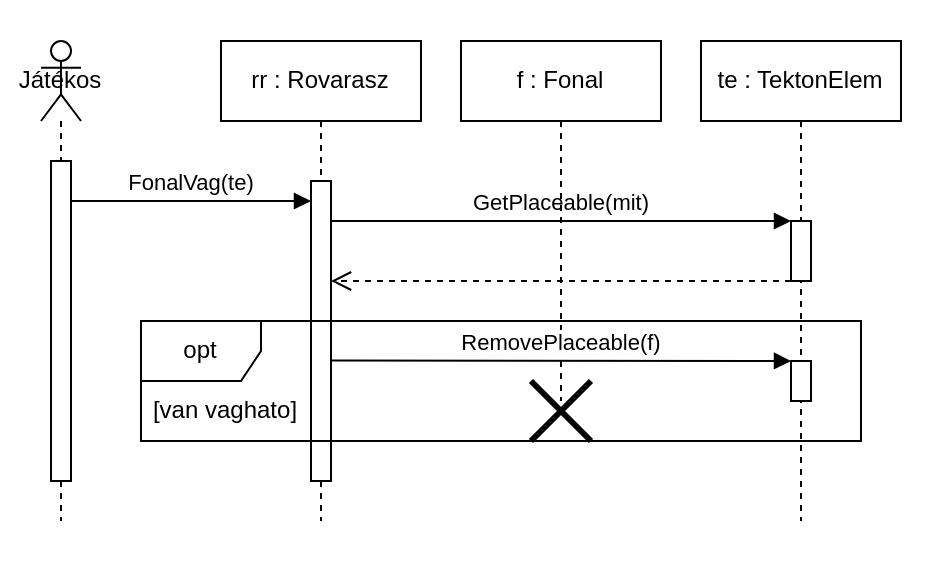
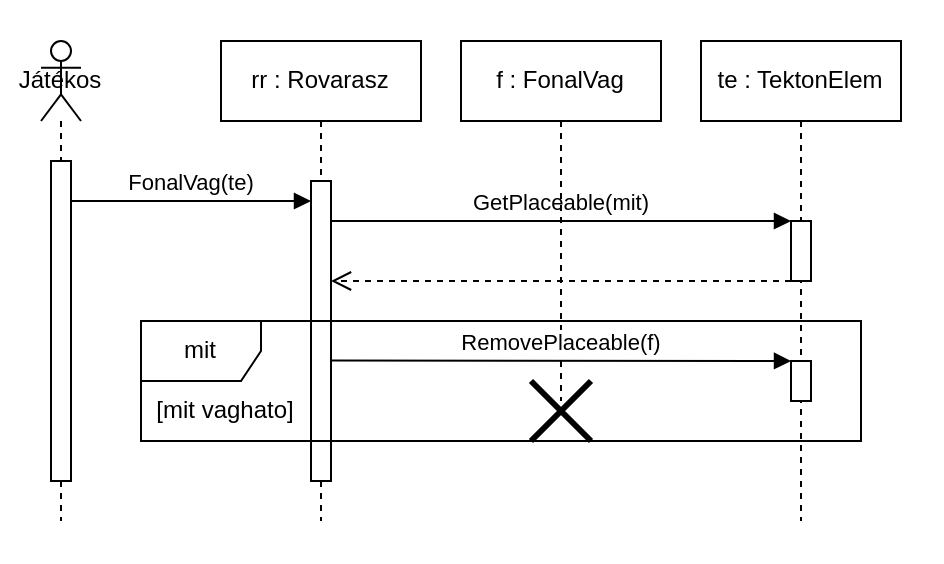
- <mxCell id="8" value="f : Fonal" style="shape=umlLifeline;perimeter=lifelinePerimeter;whiteSpace=wrap;html=1;container=1;dropTarget=0;collapsible=0;recursiveResize=0;outlineConnect=0;portConstraint=eastwest;newEdgeStyle={&quot;curved&quot;:0,&quot;rounded&quot;:0};" parent="1" vertex="1"><mxGeometry x="230" y="20" width="100" height="180" as="geometry" /></mxCell>
+ <mxCell id="8" value="f : FonalVag" style="shape=umlLifeline;perimeter=lifelinePerimeter;whiteSpace=wrap;html=1;container=1;dropTarget=0;collapsible=0;recursiveResize=0;outlineConnect=0;portConstraint=eastwest;newEdgeStyle={&quot;curved&quot;:0,&quot;rounded&quot;:0};" parent="1" vertex="1"><mxGeometry x="230" y="20" width="100" height="180" as="geometry" /></mxCell>
- <mxCell id="13" value="opt" style="shape=umlFrame;whiteSpace=wrap;html=1;pointerEvents=0;" parent="1" vertex="1"><mxGeometry x="70" y="160" width="360" height="60" as="geometry" /></mxCell>
+ <mxCell id="13" value="mit" style="shape=umlFrame;whiteSpace=wrap;html=1;pointerEvents=0;" parent="1" vertex="1"><mxGeometry x="70" y="160" width="360" height="60" as="geometry" /></mxCell>
- <mxCell id="14" value="[van vaghato]" style="text;html=1;align=center;verticalAlign=middle;resizable=0;points=[];autosize=1;strokeColor=none;fillColor=none;" parent="1" vertex="1"><mxGeometry x="62" y="190" width="100" height="30" as="geometry" /></mxCell>
+ <mxCell id="14" value="[mit vaghato]" style="text;html=1;align=center;verticalAlign=middle;resizable=0;points=[];autosize=1;strokeColor=none;fillColor=none;" parent="1" vertex="1"><mxGeometry x="62" y="190" width="100" height="30" as="geometry" /></mxCell>
